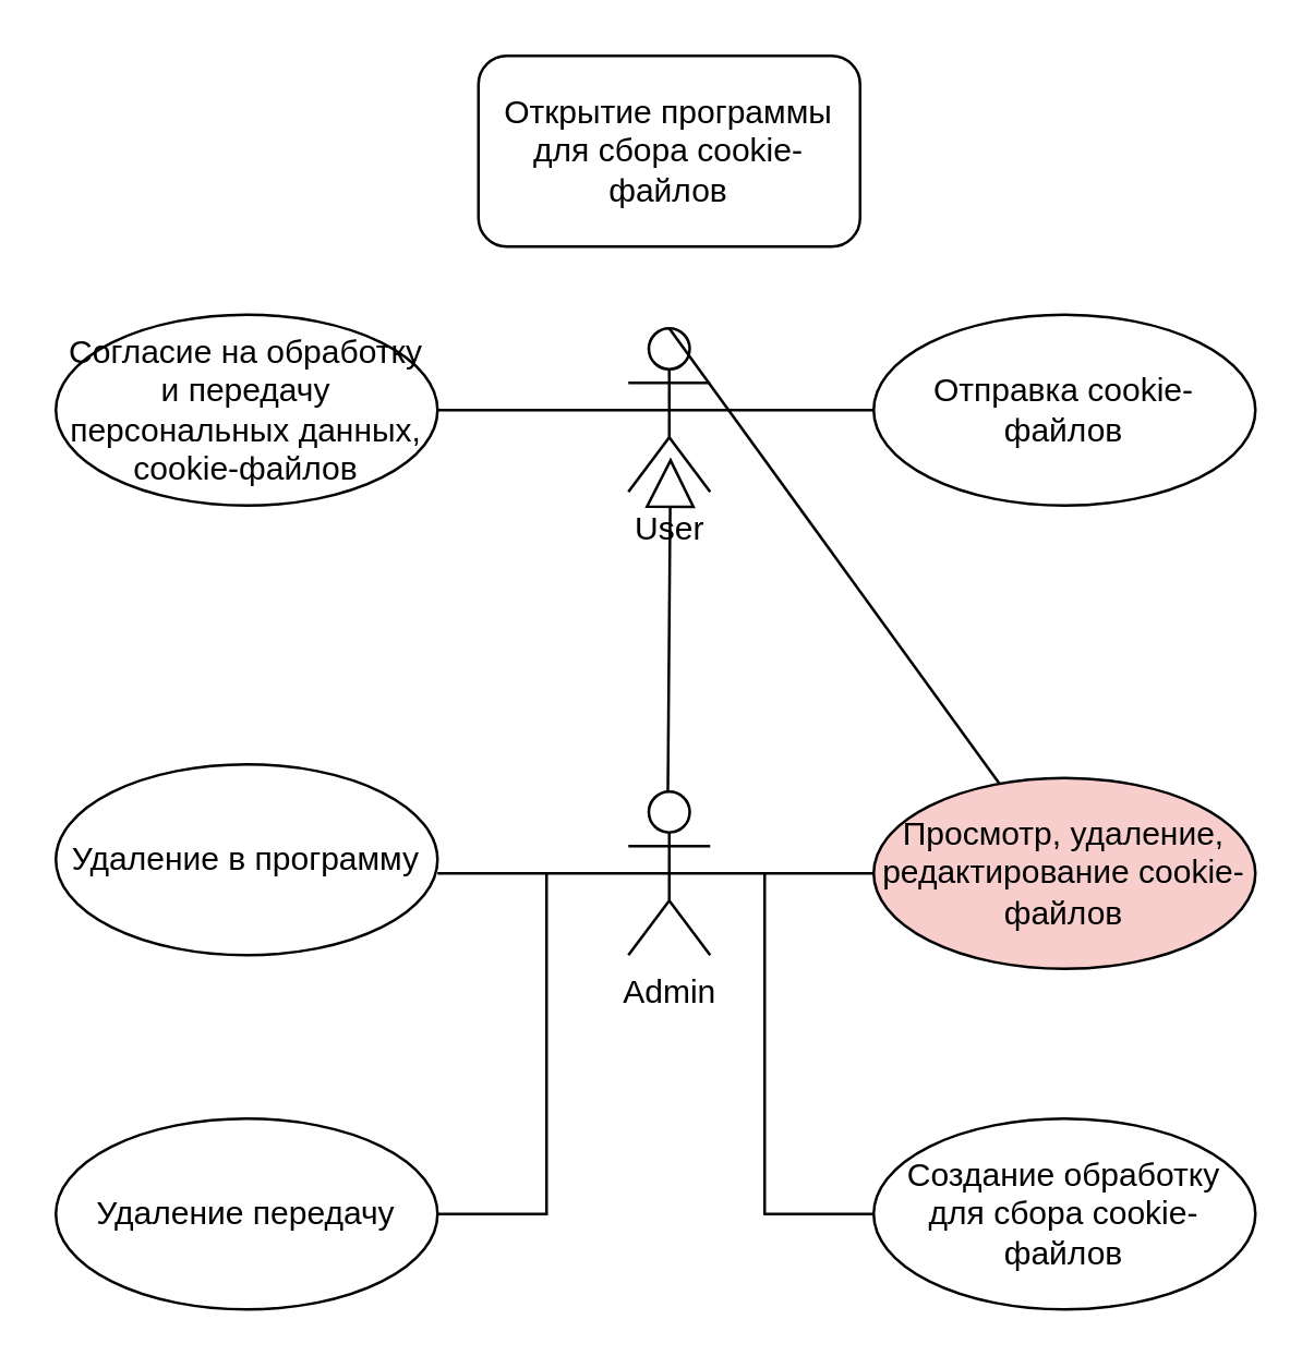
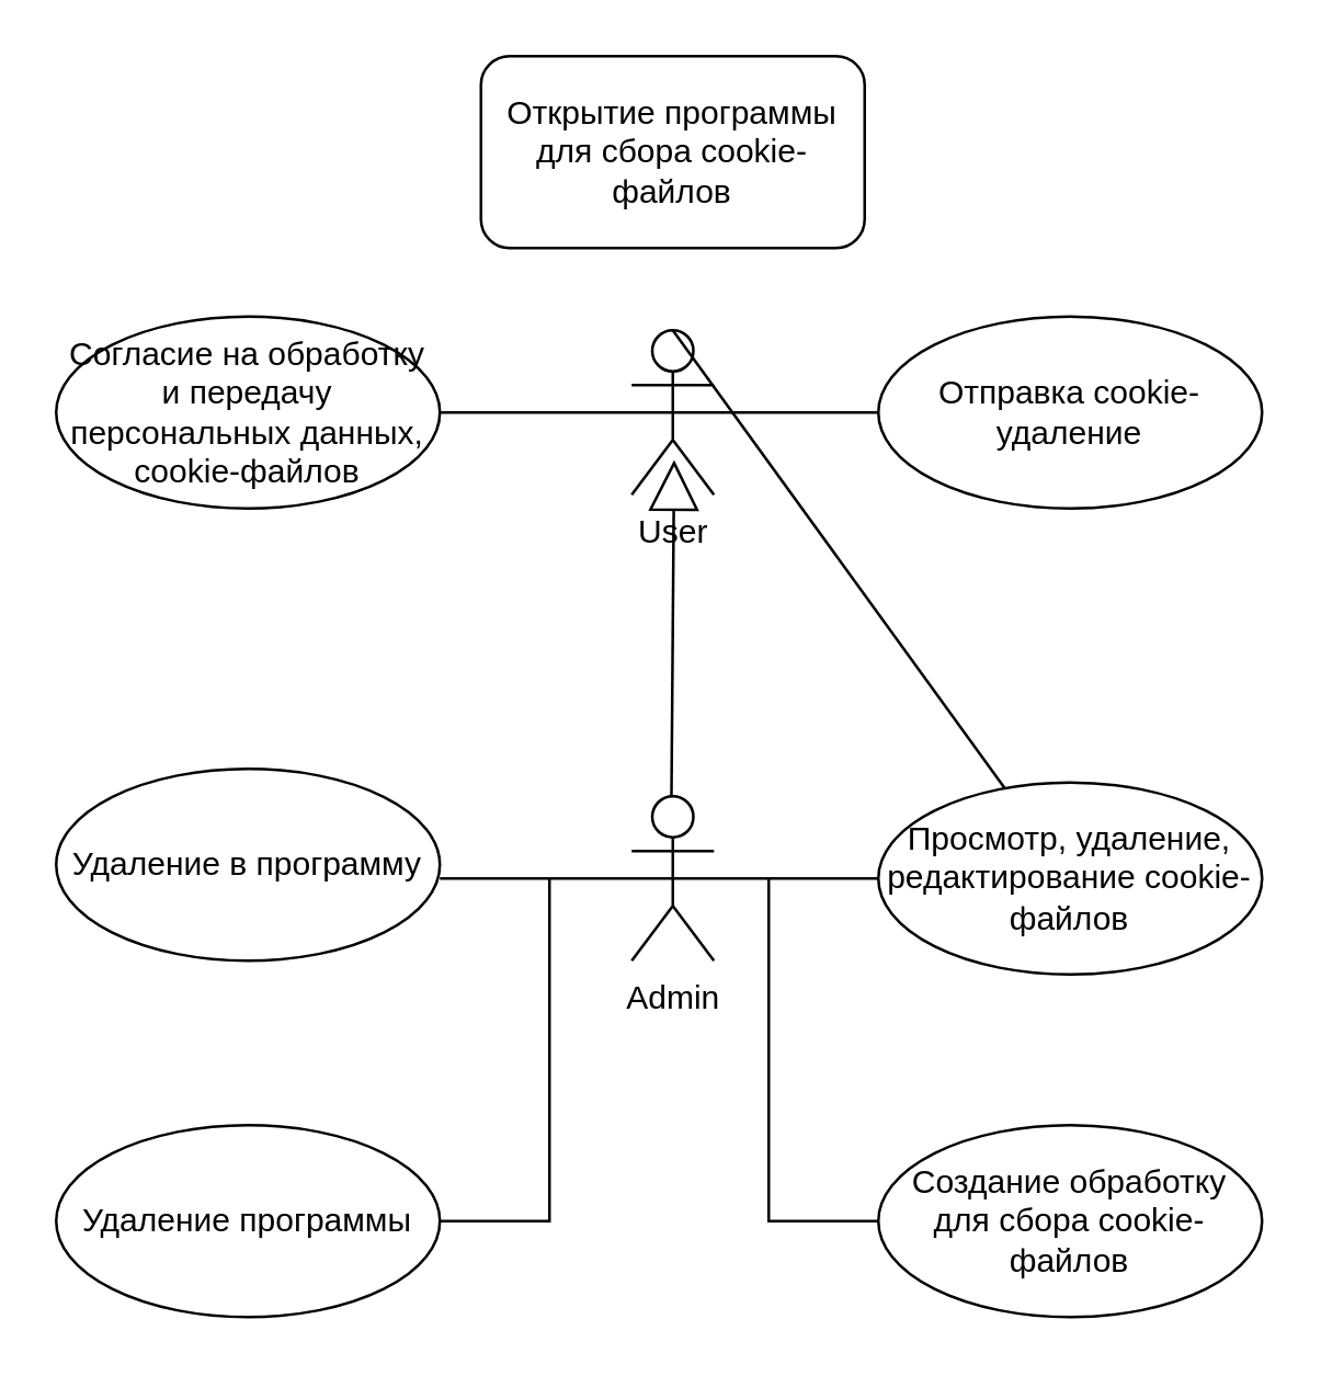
- <mxCell id="6" value="Отправка cookie-файлов" style="ellipse;whiteSpace=wrap;html=1;" vertex="1" parent="1"><mxGeometry x="320" y="115" width="140" height="70" as="geometry" /></mxCell>
+ <mxCell id="6" value="Отправка cookie-удаление" style="ellipse;whiteSpace=wrap;html=1;" vertex="1" parent="1"><mxGeometry x="320" y="115" width="140" height="70" as="geometry" /></mxCell>
- <mxCell id="8" value="Просмотр, удаление, редактирование cookie-файлов" style="ellipse;whiteSpace=wrap;html=1;fillColor=#f8cecc;" vertex="1" parent="1"><mxGeometry x="320" y="285" width="140" height="70" as="geometry" /></mxCell>
+ <mxCell id="8" value="Просмотр, удаление, редактирование cookie-файлов" style="ellipse;whiteSpace=wrap;html=1;" vertex="1" parent="1"><mxGeometry x="320" y="285" width="140" height="70" as="geometry" /></mxCell>
- <mxCell id="10" value="Удаление передачу" style="ellipse;whiteSpace=wrap;html=1;" vertex="1" parent="1"><mxGeometry x="20" y="410" width="140" height="70" as="geometry" /></mxCell>
+ <mxCell id="10" value="Удаление программы" style="ellipse;whiteSpace=wrap;html=1;" vertex="1" parent="1"><mxGeometry x="20" y="410" width="140" height="70" as="geometry" /></mxCell>
